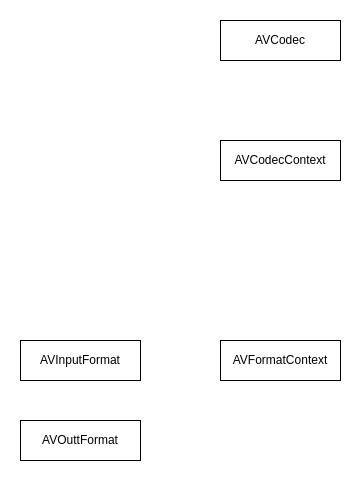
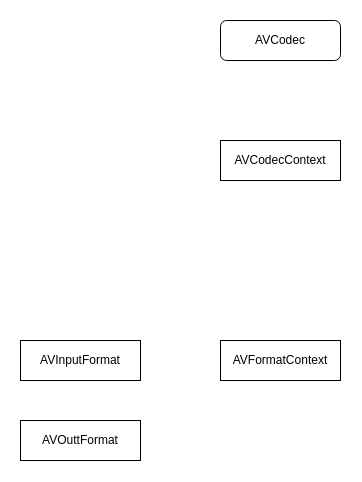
- <mxCell id="3" value="AVCodec" style="rounded=0;whiteSpace=wrap;html=1;" vertex="1" parent="1"><mxGeometry x="220" y="20" width="120" height="40" as="geometry" /></mxCell>
+ <mxCell id="3" value="AVCodec" style="whiteSpace=wrap;html=1;rounded=1;" vertex="1" parent="1"><mxGeometry x="220" y="20" width="120" height="40" as="geometry" /></mxCell>
